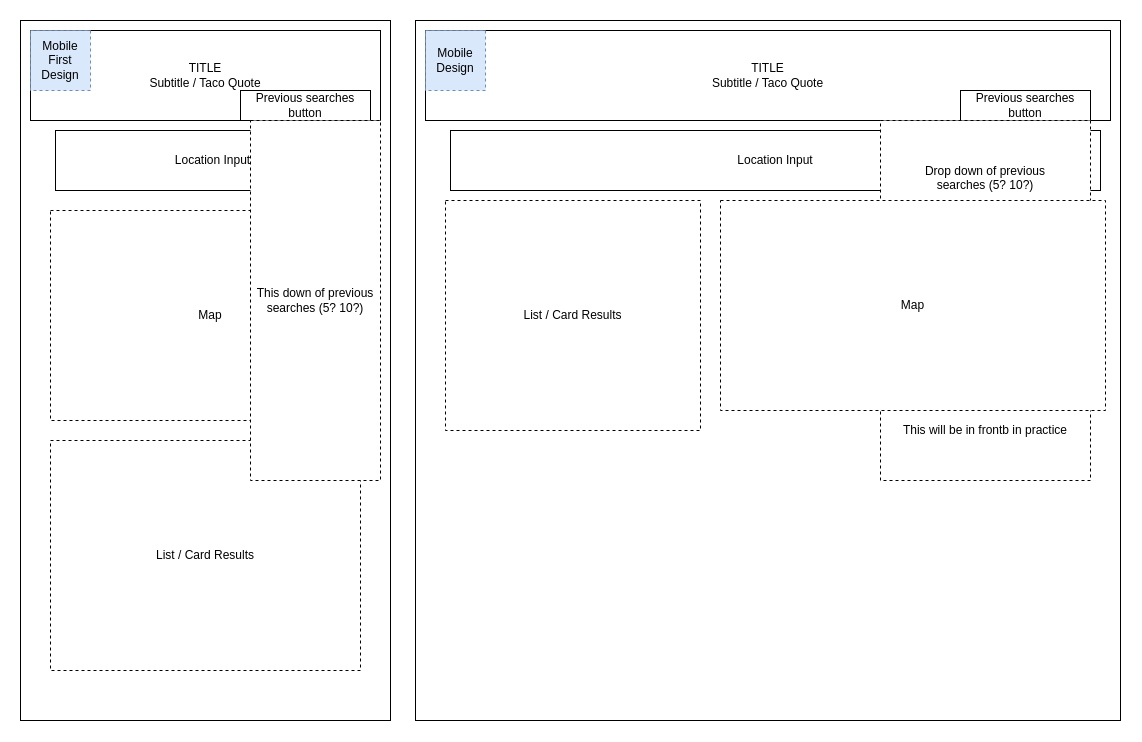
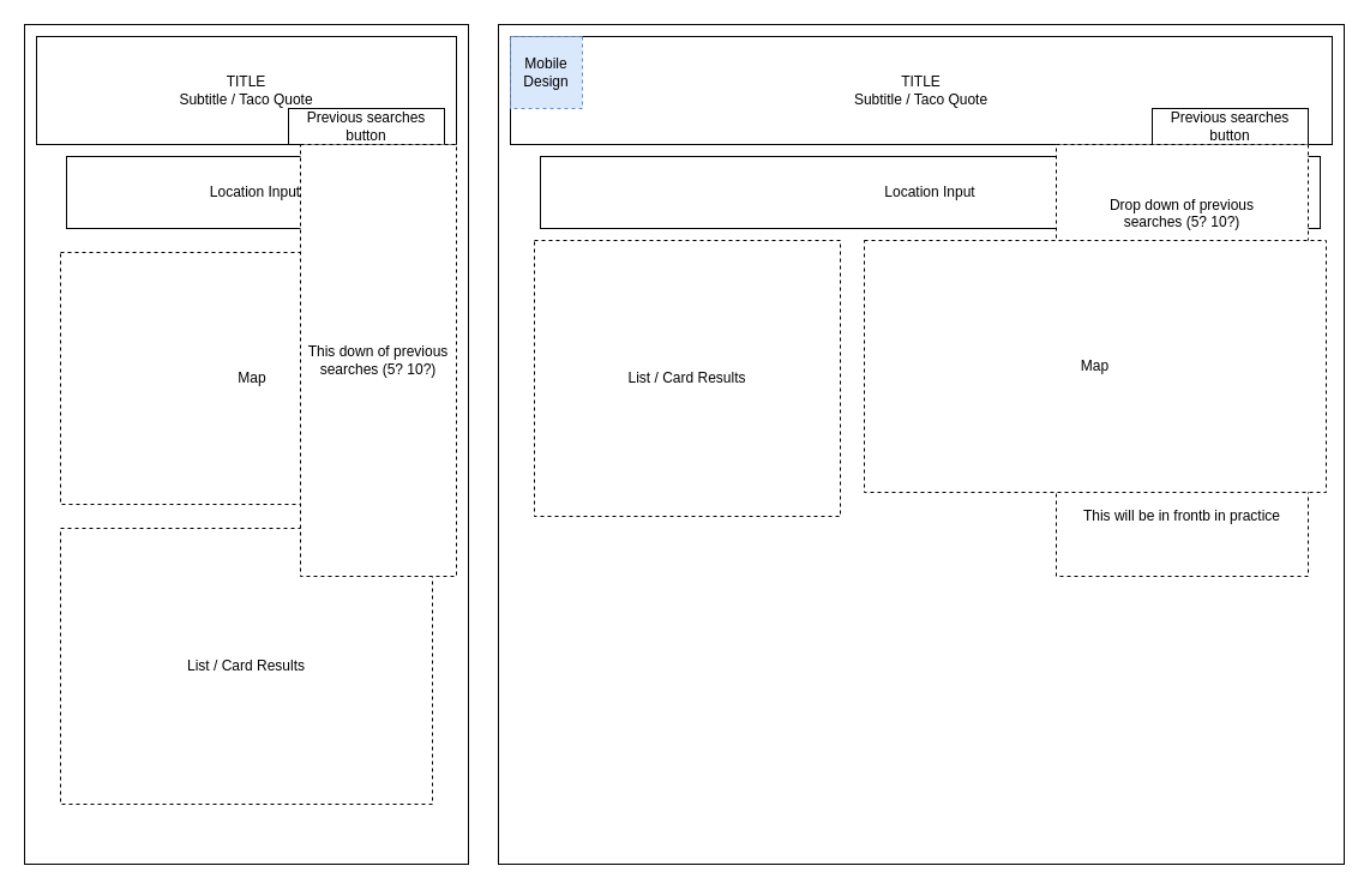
- <mxCell id="9" value="Mobile First Design" style="text;html=1;strokeColor=#6c8ebf;fillColor=#dae8fc;align=center;verticalAlign=middle;whiteSpace=wrap;rounded=0;dashed=1;" vertex="1" parent="1"><mxGeometry x="30" y="30" width="60" height="60" as="geometry" /></mxCell>
